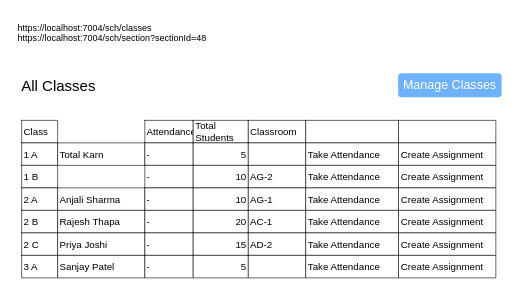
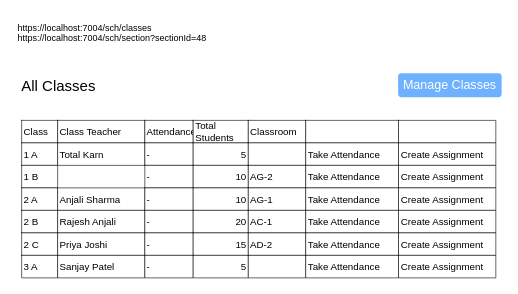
+ <mxCell id="4" value="Class Teacher" style="shape=partialRectangle;html=1;whiteSpace=wrap;connectable=0;fillColor=#ffffff;verticalAlign=middle;spacing=3.8;strokeWidth=0.8;fontSize=13;align=left;" vertex="1" parent="2"><mxGeometry x="48" width="116.25" height="30" as="geometry" /></mxCell>
- <mxCell id="31" value="Rajesh Thapa" style="shape=partialRectangle;html=1;whiteSpace=wrap;connectable=0;fillColor=#ffffff;verticalAlign=middle;spacing=3.8;strokeWidth=0.8;fontSize=13;align=left;" vertex="1" parent="2"><mxGeometry x="48" y="120" width="116.25" height="30" as="geometry" /></mxCell>
+ <mxCell id="31" value="Rajesh Anjali" style="shape=partialRectangle;html=1;whiteSpace=wrap;connectable=0;fillColor=#ffffff;verticalAlign=middle;spacing=3.8;strokeWidth=0.8;fontSize=13;align=left;" vertex="1" parent="2"><mxGeometry x="48" y="120" width="116.25" height="30" as="geometry" /></mxCell>
